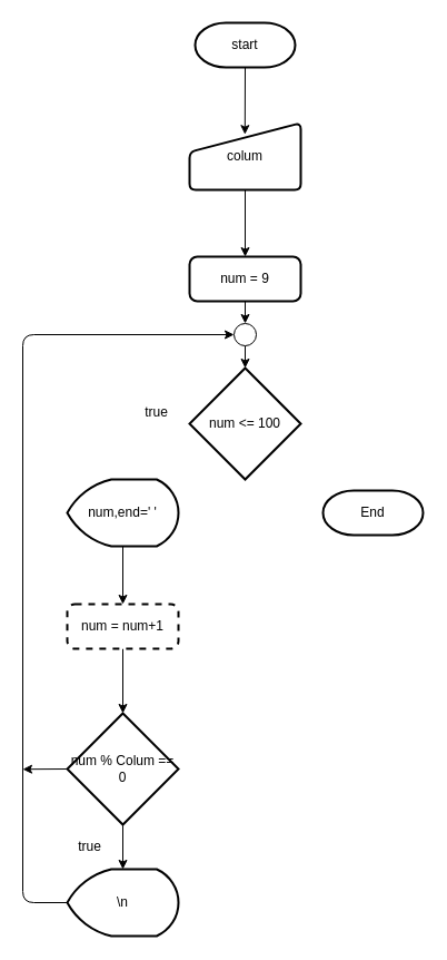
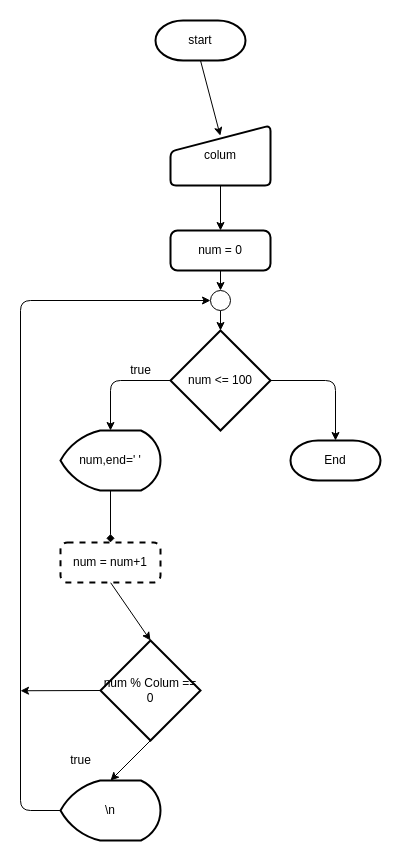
- <mxCell id="3" value="start" style="strokeWidth=2;html=1;shape=mxgraph.flowchart.terminator;whiteSpace=wrap;" parent="1" vertex="1"><mxGeometry x="175" y="20" width="90" height="40" as="geometry" /></mxCell>
+ <mxCell id="3" value="start" style="strokeWidth=2;html=1;shape=mxgraph.flowchart.terminator;whiteSpace=wrap;" parent="1" vertex="1"><mxGeometry x="155" y="20" width="90" height="40" as="geometry" /></mxCell>
- <mxCell id="5" value="colum" style="html=1;strokeWidth=2;shape=manualInput;whiteSpace=wrap;rounded=1;size=26;arcSize=11;" parent="1" vertex="1"><mxGeometry x="170" y="110" width="100" height="60" as="geometry" /></mxCell>
+ <mxCell id="5" value="colum" style="html=1;strokeWidth=2;shape=manualInput;whiteSpace=wrap;rounded=1;size=26;arcSize=11;" parent="1" vertex="1"><mxGeometry x="170" y="125" width="100" height="60" as="geometry" /></mxCell>
- <mxCell id="7" value="num = 9" style="rounded=1;whiteSpace=wrap;html=1;absoluteArcSize=1;arcSize=14;strokeWidth=2;" vertex="1" parent="1"><mxGeometry x="170" y="230" width="100" height="40" as="geometry" /></mxCell>
+ <mxCell id="7" value="num = 0" style="rounded=1;whiteSpace=wrap;html=1;absoluteArcSize=1;arcSize=14;strokeWidth=2;" vertex="1" parent="1"><mxGeometry x="170" y="230" width="100" height="40" as="geometry" /></mxCell>
+ <mxCell id="8" style="edgeStyle=none;html=1;exitX=0;exitY=0.5;exitDx=0;exitDy=0;exitPerimeter=0;entryX=0.5;entryY=0;entryDx=0;entryDy=0;entryPerimeter=0;" edge="1" parent="1" source="10" target="12"><mxGeometry relative="1" as="geometry"><Array as="points"><mxPoint x="110" y="380" /></Array></mxGeometry></mxCell>
+ <mxCell id="9" style="edgeStyle=none;html=1;exitX=1;exitY=0.5;exitDx=0;exitDy=0;exitPerimeter=0;entryX=0.5;entryY=0;entryDx=0;entryDy=0;entryPerimeter=0;" edge="1" parent="1" source="10" target="13"><mxGeometry relative="1" as="geometry"><Array as="points"><mxPoint x="335" y="380" /></Array></mxGeometry></mxCell>
- <mxCell id="11" style="edgeStyle=none;html=1;exitX=0.5;exitY=1;exitDx=0;exitDy=0;exitPerimeter=0;entryX=0.5;entryY=0;entryDx=0;entryDy=0;" edge="1" parent="1" source="12" target="15"><mxGeometry relative="1" as="geometry" /></mxCell>
+ <mxCell id="11" style="edgeStyle=none;html=1;exitX=0.5;exitY=1;exitDx=0;exitDy=0;exitPerimeter=0;entryX=0.5;entryY=0;entryDx=0;entryDy=0;endArrow=diamond;" edge="1" parent="1" source="12" target="15"><mxGeometry relative="1" as="geometry" /></mxCell>
- <mxCell id="18" value="num % Colum == 0" style="strokeWidth=2;html=1;shape=mxgraph.flowchart.decision;whiteSpace=wrap;" vertex="1" parent="1"><mxGeometry x="60" y="640" width="100" height="100" as="geometry" /></mxCell>
+ <mxCell id="18" value="num % Colum == 0" style="strokeWidth=2;html=1;shape=mxgraph.flowchart.decision;whiteSpace=wrap;" vertex="1" parent="1"><mxGeometry x="100" y="640" width="100" height="100" as="geometry" /></mxCell>
